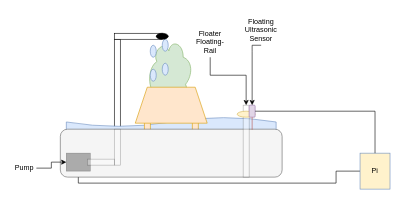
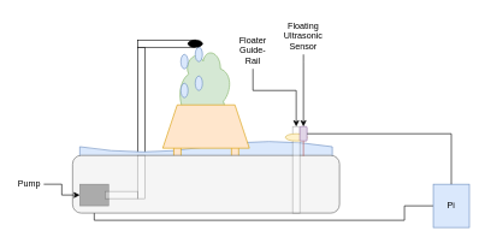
- <mxCell id="28" value="Floating Ultrasonic Sensor" style="text;html=1;strokeColor=none;fillColor=none;align=center;verticalAlign=middle;whiteSpace=wrap;rounded=0;opacity=30;" vertex="1" parent="1"><mxGeometry x="415" y="25" width="40" height="50" as="geometry" /></mxCell>
+ <mxCell id="28" value="Floating Ultrasonic Sensor" style="text;html=1;strokeColor=none;fillColor=none;align=center;verticalAlign=middle;whiteSpace=wrap;rounded=0;opacity=30;" vertex="1" parent="1"><mxGeometry x="400" y="25" width="40" height="50" as="geometry" /></mxCell>
- <mxCell id="30" value="Floater Floating-Rail" style="text;html=1;strokeColor=none;fillColor=none;align=center;verticalAlign=middle;whiteSpace=wrap;rounded=0;opacity=30;" vertex="1" parent="1"><mxGeometry x="330" y="45" width="40" height="50" as="geometry" /></mxCell>
+ <mxCell id="30" value="Floater Guide-Rail" style="text;html=1;strokeColor=none;fillColor=none;align=center;verticalAlign=middle;whiteSpace=wrap;rounded=0;opacity=30;" vertex="1" parent="1"><mxGeometry x="330" y="45" width="40" height="50" as="geometry" /></mxCell>
- <mxCell id="27" value="Pump" style="text;html=1;strokeColor=none;fillColor=none;align=center;verticalAlign=middle;whiteSpace=wrap;rounded=0;opacity=30;" vertex="1" parent="1"><mxGeometry x="20" y="270" width="40" height="20" as="geometry" /></mxCell>
+ <mxCell id="27" value="Pump" style="text;html=1;strokeColor=none;fillColor=none;align=center;verticalAlign=middle;whiteSpace=wrap;rounded=0;opacity=30;" vertex="1" parent="1"><mxGeometry x="20" y="245" width="40" height="20" as="geometry" /></mxCell>
- <mxCell id="9" value="Pi" style="rounded=0;whiteSpace=wrap;html=1;fillColor=#fff2cc;strokeColor=#6c8ebf;" vertex="1" parent="1"><mxGeometry x="600" y="255" width="50" height="60" as="geometry" /></mxCell>
+ <mxCell id="9" value="Pi" style="rounded=0;whiteSpace=wrap;html=1;fillColor=#dae8fc;strokeColor=#6c8ebf;" vertex="1" parent="1"><mxGeometry x="600" y="255" width="50" height="60" as="geometry" /></mxCell>
